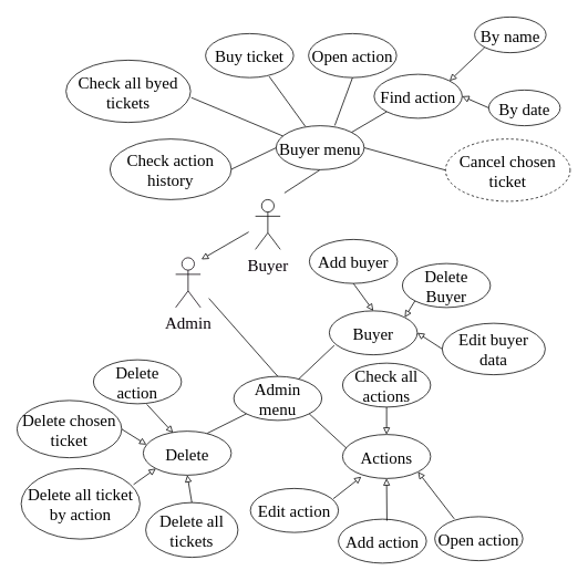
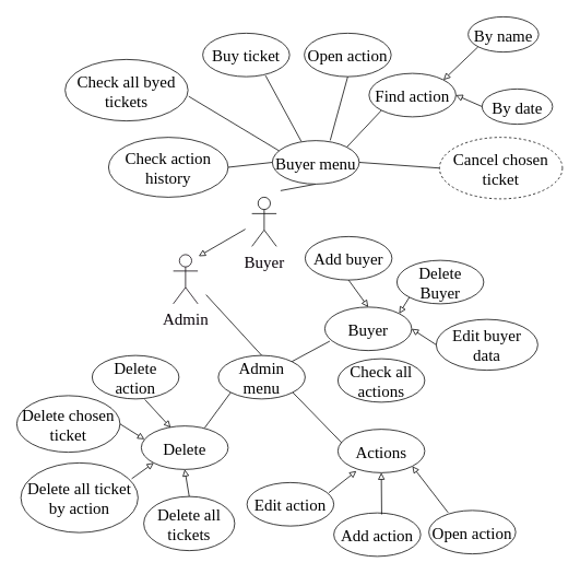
- <mxCell id="5" value="Buyer menu" style="ellipse;whiteSpace=wrap;html=1;hachureGap=4;fontFamily=Architects Daughter;fontSource=https%3A%2F%2Ffonts.googleapis.com%2Fcss%3Ffamily%3DArchitects%2BDaughter;fontSize=20;rounded=1;" parent="1" vertex="1"><mxGeometry x="332" y="151" width="106" height="53" as="geometry" /></mxCell>
+ <mxCell id="5" value="Buyer menu" style="ellipse;whiteSpace=wrap;html=1;hachureGap=4;fontFamily=Architects Daughter;fontSource=https%3A%2F%2Ffonts.googleapis.com%2Fcss%3Ffamily%3DArchitects%2BDaughter;fontSize=20;rounded=1;" parent="1" vertex="1"><mxGeometry x="332" y="171" width="106" height="53" as="geometry" /></mxCell>
- <mxCell id="22" value="Admin menu" style="ellipse;whiteSpace=wrap;html=1;hachureGap=4;fontFamily=Architects Daughter;fontSource=https%3A%2F%2Ffonts.googleapis.com%2Fcss%3Ffamily%3DArchitects%2BDaughter;fontSize=20;rounded=1;" parent="1" vertex="1"><mxGeometry x="281" y="453" width="106" height="53" as="geometry" /></mxCell>
+ <mxCell id="22" value="Admin menu" style="ellipse;whiteSpace=wrap;html=1;hachureGap=4;fontFamily=Architects Daughter;fontSource=https%3A%2F%2Ffonts.googleapis.com%2Fcss%3Ffamily%3DArchitects%2BDaughter;fontSize=20;rounded=1;" parent="1" vertex="1"><mxGeometry x="266" y="433" width="106" height="53" as="geometry" /></mxCell>
- <mxCell id="35" value="" style="endArrow=block;html=1;rounded=1;hachureGap=4;fontFamily=Architects Daughter;fontSource=https%3A%2F%2Ffonts.googleapis.com%2Fcss%3Ffamily%3DArchitects%2BDaughter;fontSize=16;exitX=0.5;exitY=1;exitDx=0;exitDy=0;entryX=0.5;entryY=0;entryDx=0;entryDy=0;endFill=0;" parent="1" source="34" target="32" edge="1"><mxGeometry width="50" height="50" relative="1" as="geometry"><mxPoint x="542" y="430" as="sourcePoint" /><mxPoint x="518" y="542" as="targetPoint" /></mxGeometry></mxCell>
